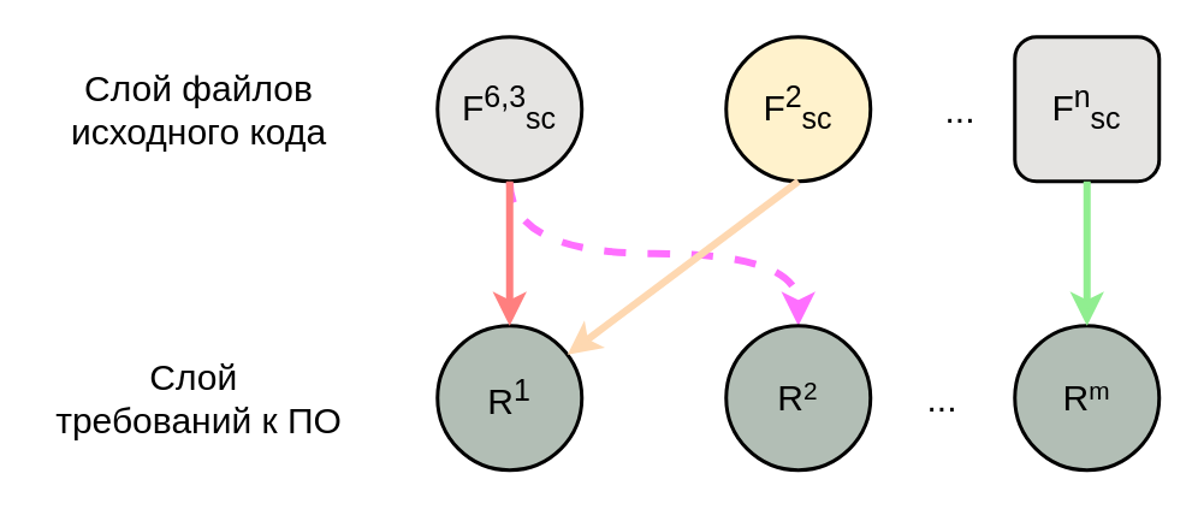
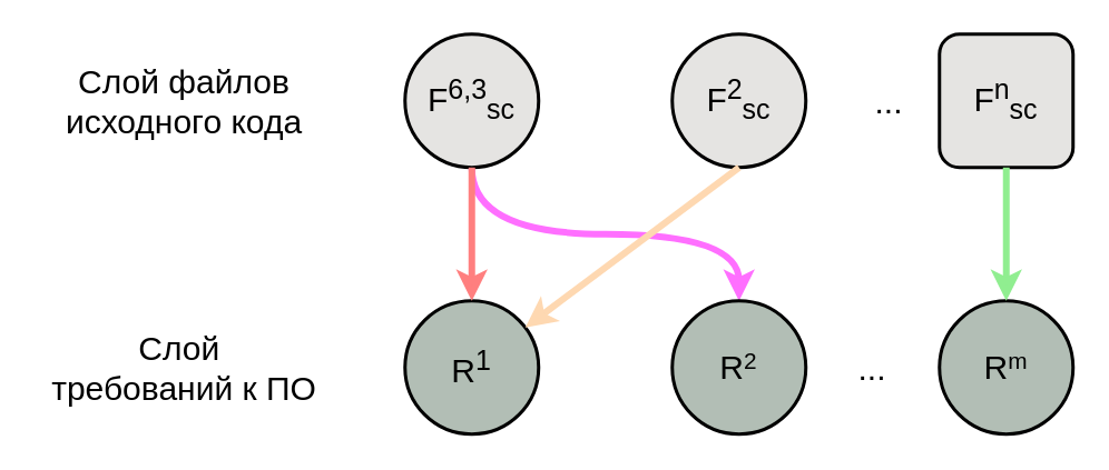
- <mxCell id="4" value="F&lt;sup&gt;2&lt;/sup&gt;&lt;sub&gt;sc&lt;/sub&gt;" style="ellipse;whiteSpace=wrap;html=1;aspect=fixed;fontSize=20;strokeWidth=2;fillColor=#fff2cc;" parent="1" vertex="1"><mxGeometry x="402" y="20" width="80" height="80" as="geometry" /></mxCell>
+ <mxCell id="4" value="F&lt;sup&gt;2&lt;/sup&gt;&lt;sub&gt;sc&lt;/sub&gt;" style="ellipse;whiteSpace=wrap;html=1;aspect=fixed;fontSize=20;strokeWidth=2;fillColor=#E5E4E2;" parent="1" vertex="1"><mxGeometry x="402" y="20" width="80" height="80" as="geometry" /></mxCell>
- <mxCell id="2" style="edgeStyle=orthogonalEdgeStyle;curved=1;rounded=0;orthogonalLoop=1;jettySize=auto;html=1;exitX=0.5;exitY=1;exitDx=0;exitDy=0;entryX=0.5;entryY=0;entryDx=0;entryDy=0;strokeWidth=4;strokeColor=#FF6FFF;dashed=1;" parent="1" source="3" target="6" edge="1"><mxGeometry relative="1" as="geometry" /></mxCell>
+ <mxCell id="2" style="edgeStyle=orthogonalEdgeStyle;curved=1;rounded=0;orthogonalLoop=1;jettySize=auto;html=1;exitX=0.5;exitY=1;exitDx=0;exitDy=0;entryX=0.5;entryY=0;entryDx=0;entryDy=0;strokeWidth=4;strokeColor=#FF6FFF;" parent="1" source="3" target="6" edge="1"><mxGeometry relative="1" as="geometry" /></mxCell>
